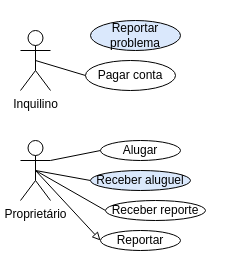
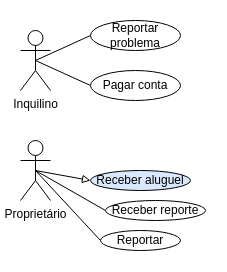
- <mxCell id="6" value="Reportar problema" style="ellipse;whiteSpace=wrap;html=1;fillColor=#dae8fc;" vertex="1" parent="1"><mxGeometry x="90" y="20" width="90" height="30" as="geometry" /></mxCell>
+ <mxCell id="6" value="Reportar problema" style="ellipse;whiteSpace=wrap;html=1;" vertex="1" parent="1"><mxGeometry x="90" y="20" width="90" height="30" as="geometry" /></mxCell>
+ <mxCell id="2" style="rounded=0;orthogonalLoop=1;jettySize=auto;html=1;exitX=0.5;exitY=0.5;exitDx=0;exitDy=0;exitPerimeter=0;entryX=0;entryY=0.5;entryDx=0;entryDy=0;endArrow=none;endFill=0;" edge="1" parent="1" source="4" target="6"><mxGeometry relative="1" as="geometry" /></mxCell>
- <mxCell id="5" value="Pagar conta" style="ellipse;whiteSpace=wrap;html=1;" vertex="1" parent="1"><mxGeometry x="85" y="60" width="90" height="30" as="geometry" /></mxCell>
+ <mxCell id="5" value="Pagar conta" style="ellipse;whiteSpace=wrap;html=1;" vertex="1" parent="1"><mxGeometry x="90" y="70" width="90" height="30" as="geometry" /></mxCell>
- <mxCell id="12" value="Alugar" style="ellipse;whiteSpace=wrap;html=1;" vertex="1" parent="1"><mxGeometry x="100" y="140" width="80" height="20" as="geometry" /></mxCell>
- <mxCell id="7" style="rounded=0;orthogonalLoop=1;jettySize=auto;html=1;exitX=1;exitY=0.333;exitDx=0;exitDy=0;exitPerimeter=0;entryX=0;entryY=0.5;entryDx=0;entryDy=0;endArrow=none;endFill=0;" edge="1" parent="1" source="11" target="12"><mxGeometry relative="1" as="geometry" /></mxCell>
- <mxCell id="8" style="rounded=0;orthogonalLoop=1;jettySize=auto;html=1;exitX=0.5;exitY=0.5;exitDx=0;exitDy=0;exitPerimeter=0;entryX=0;entryY=0.5;entryDx=0;entryDy=0;endArrow=none;endFill=0;" edge="1" parent="1" source="11" target="13"><mxGeometry relative="1" as="geometry" /></mxCell>
+ <mxCell id="8" style="rounded=0;orthogonalLoop=1;jettySize=auto;html=1;exitX=0.5;exitY=0.5;exitDx=0;exitDy=0;exitPerimeter=0;entryX=0;entryY=0.5;entryDx=0;entryDy=0;endArrow=block;endFill=0;" edge="1" parent="1" source="11" target="13"><mxGeometry relative="1" as="geometry" /></mxCell>
- <mxCell id="10" style="rounded=0;orthogonalLoop=1;jettySize=auto;html=1;exitX=0.5;exitY=0.5;exitDx=0;exitDy=0;exitPerimeter=0;entryX=0;entryY=0.5;entryDx=0;entryDy=0;endArrow=block;endFill=0;" edge="1" parent="1" source="11" target="15"><mxGeometry relative="1" as="geometry" /></mxCell>
+ <mxCell id="10" style="rounded=0;orthogonalLoop=1;jettySize=auto;html=1;exitX=0.5;exitY=0.5;exitDx=0;exitDy=0;exitPerimeter=0;entryX=0;entryY=0.5;entryDx=0;entryDy=0;endArrow=none;endFill=0;" edge="1" parent="1" source="11" target="15"><mxGeometry relative="1" as="geometry" /></mxCell>
